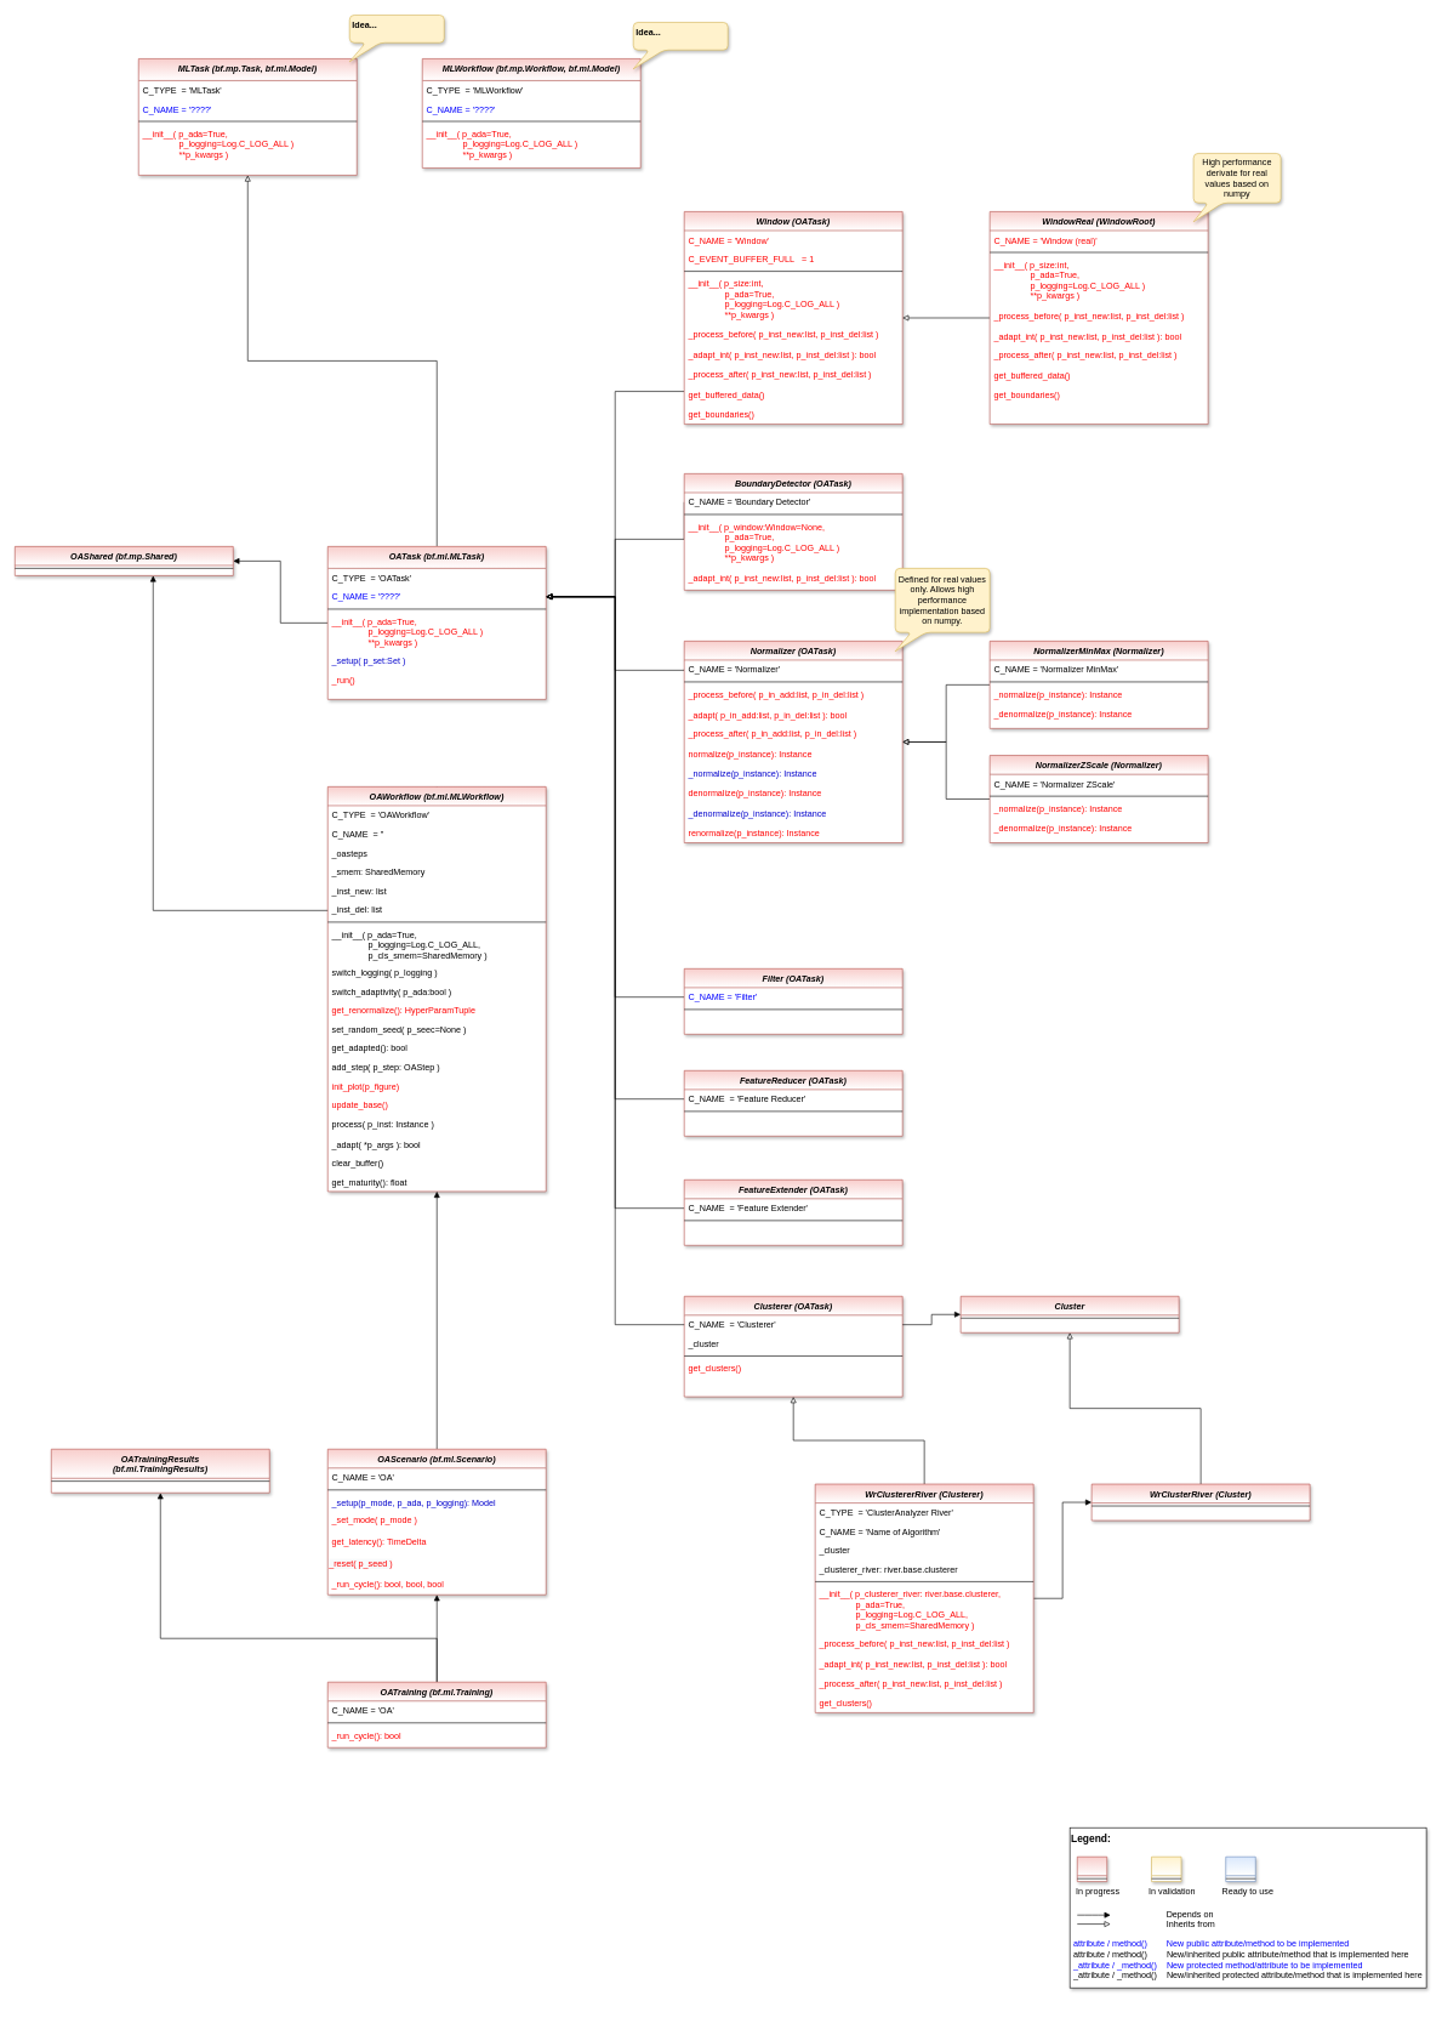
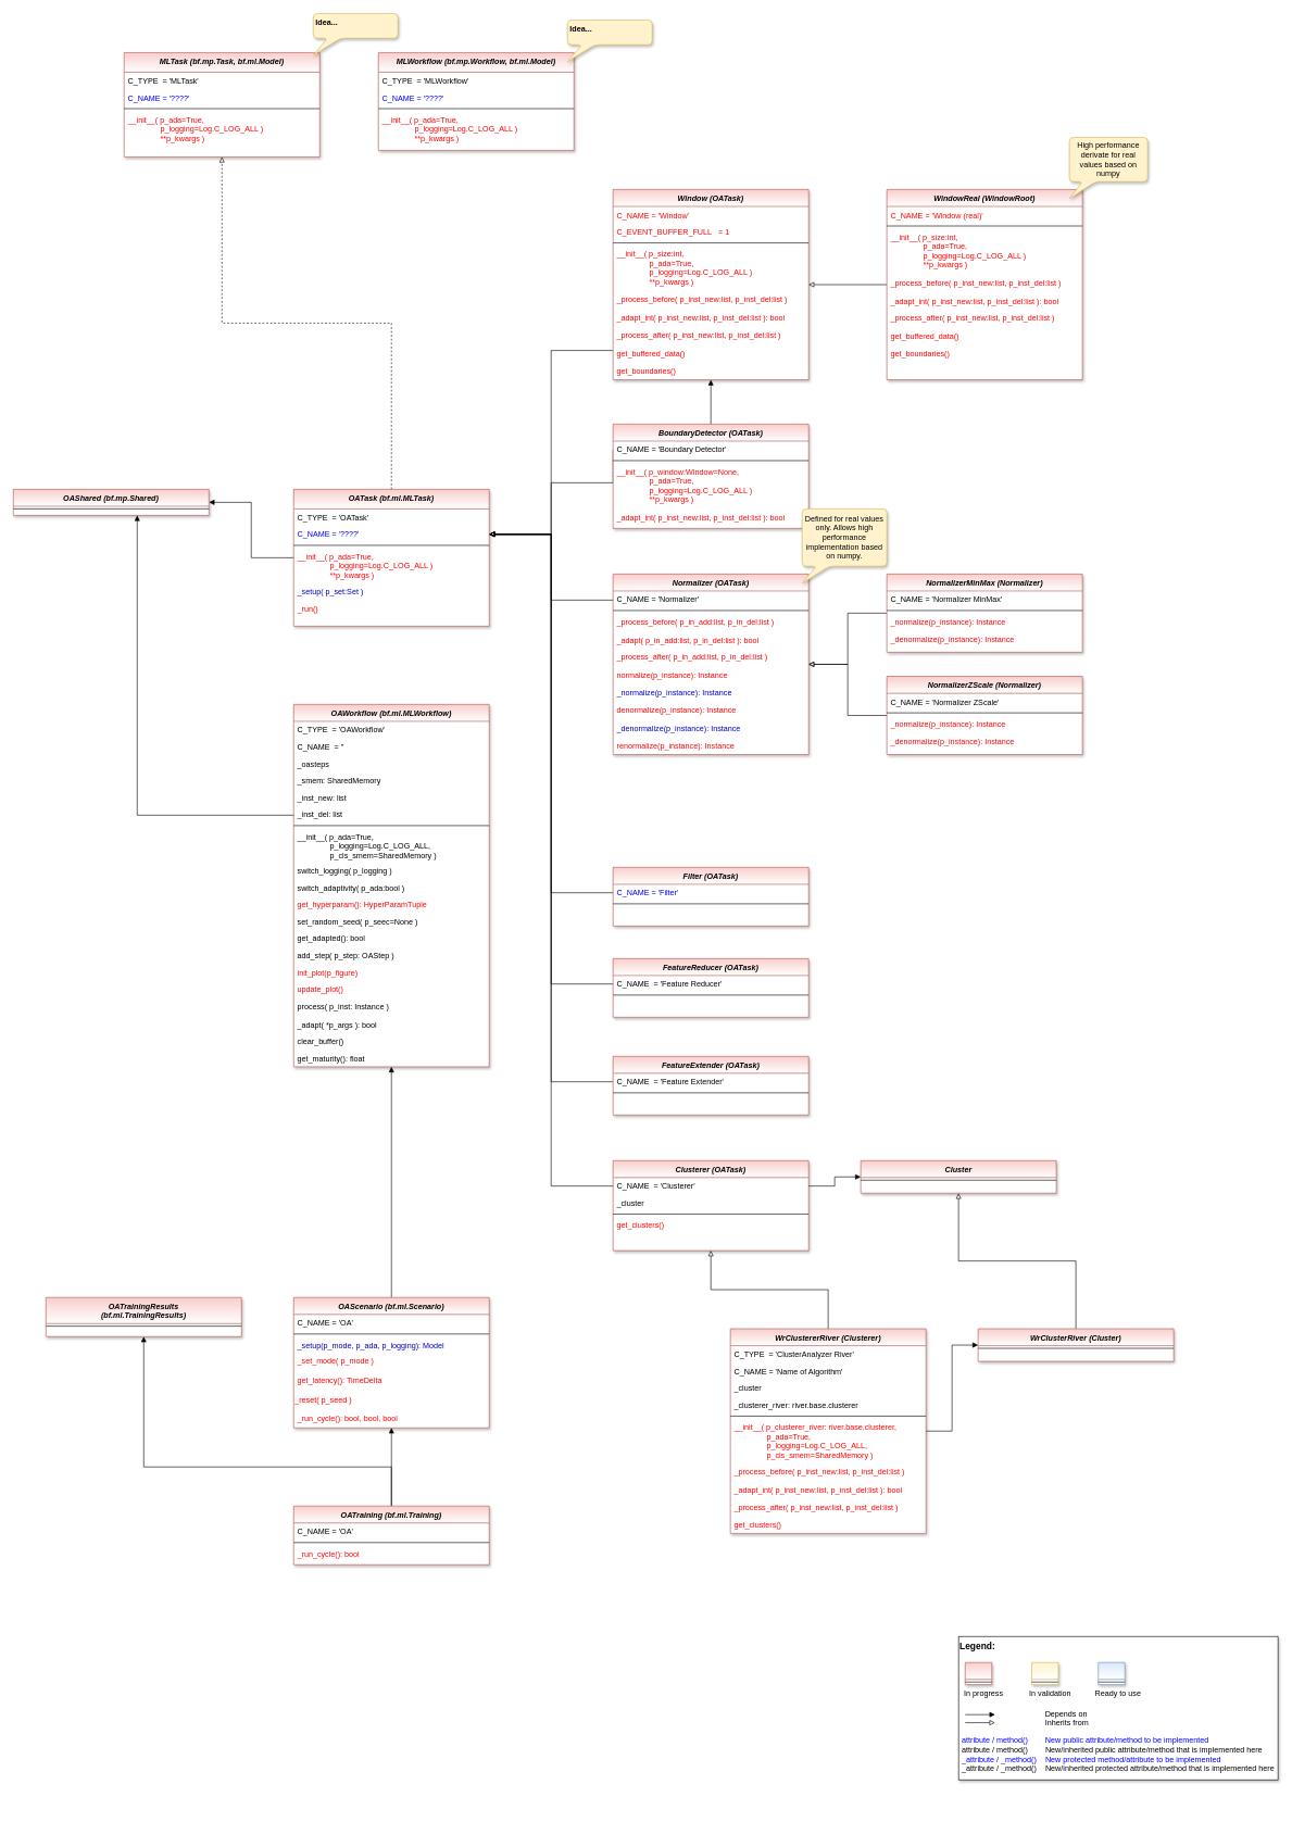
- <mxCell id="3" style="edgeStyle=orthogonalEdgeStyle;rounded=0;orthogonalLoop=1;jettySize=auto;html=1;endArrow=block;endFill=0;" edge="1" parent="1" source="4" target="153"><mxGeometry relative="1" as="geometry" /></mxCell>
+ <mxCell id="3" style="edgeStyle=orthogonalEdgeStyle;rounded=0;orthogonalLoop=1;jettySize=auto;html=1;endArrow=block;endFill=0;dashed=1;" edge="1" parent="1" source="4" target="153"><mxGeometry relative="1" as="geometry" /></mxCell>
+ <mxCell id="129" value="" style="edgeStyle=orthogonalEdgeStyle;rounded=0;orthogonalLoop=1;jettySize=auto;html=1;fontColor=#FF0000;entryX=0.5;entryY=1;entryDx=0;entryDy=0;endArrow=block;endFill=1;" parent="1" source="130" target="61" edge="1"><mxGeometry relative="1" as="geometry" /></mxCell>
- <mxCell id="33" value="get_renormalize(): HyperParamTuple" style="text;align=left;verticalAlign=top;spacingLeft=4;spacingRight=4;overflow=hidden;rotatable=0;points=[[0,0.5],[1,0.5]];portConstraint=eastwest;fontColor=#FF0000;" parent="22" vertex="1"><mxGeometry y="294" width="300" height="26" as="geometry" /></mxCell>
+ <mxCell id="33" value="get_hyperparam(): HyperParamTuple" style="text;align=left;verticalAlign=top;spacingLeft=4;spacingRight=4;overflow=hidden;rotatable=0;points=[[0,0.5],[1,0.5]];portConstraint=eastwest;fontColor=#FF0000;" parent="22" vertex="1"><mxGeometry y="294" width="300" height="26" as="geometry" /></mxCell>
- <mxCell id="38" value="update_base()" style="text;align=left;verticalAlign=top;spacingLeft=4;spacingRight=4;overflow=hidden;rotatable=0;points=[[0,0.5],[1,0.5]];portConstraint=eastwest;fontColor=#FF0000;" parent="22" vertex="1"><mxGeometry y="424" width="300" height="26" as="geometry" /></mxCell>
+ <mxCell id="38" value="update_plot()" style="text;align=left;verticalAlign=top;spacingLeft=4;spacingRight=4;overflow=hidden;rotatable=0;points=[[0,0.5],[1,0.5]];portConstraint=eastwest;fontColor=#FF0000;" parent="22" vertex="1"><mxGeometry y="424" width="300" height="26" as="geometry" /></mxCell>
